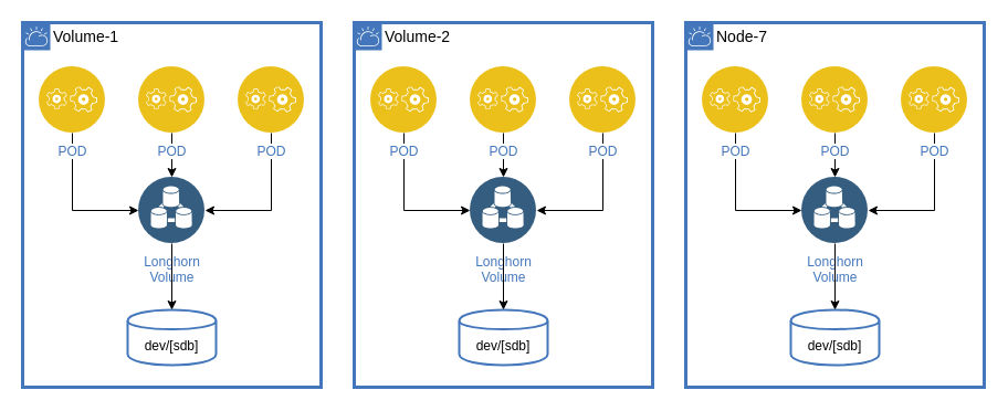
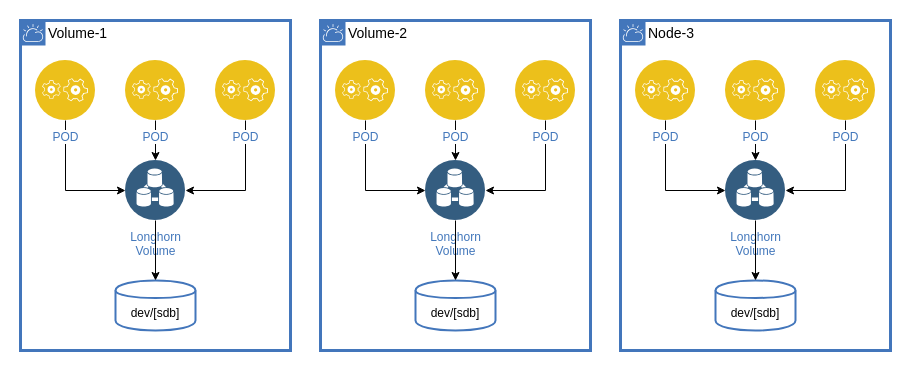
- <mxCell id="22" value="Node-7" style="shape=mxgraph.ibm.box;prType=cloud;fontStyle=0;verticalAlign=top;align=left;spacingLeft=32;spacingTop=4;fillColor=none;rounded=0;whiteSpace=wrap;html=1;strokeColor=#4376BB;strokeWidth=3;dashed=0;container=1;spacing=-4;collapsible=0;expand=0;recursiveResize=0;fontSize=14;" vertex="1" parent="1"><mxGeometry x="620" y="20" width="270" height="330" as="geometry" /></mxCell>
+ <mxCell id="22" value="Node-3" style="shape=mxgraph.ibm.box;prType=cloud;fontStyle=0;verticalAlign=top;align=left;spacingLeft=32;spacingTop=4;fillColor=none;rounded=0;whiteSpace=wrap;html=1;strokeColor=#4376BB;strokeWidth=3;dashed=0;container=1;spacing=-4;collapsible=0;expand=0;recursiveResize=0;fontSize=14;" vertex="1" parent="1"><mxGeometry x="620" y="20" width="270" height="330" as="geometry" /></mxCell>
